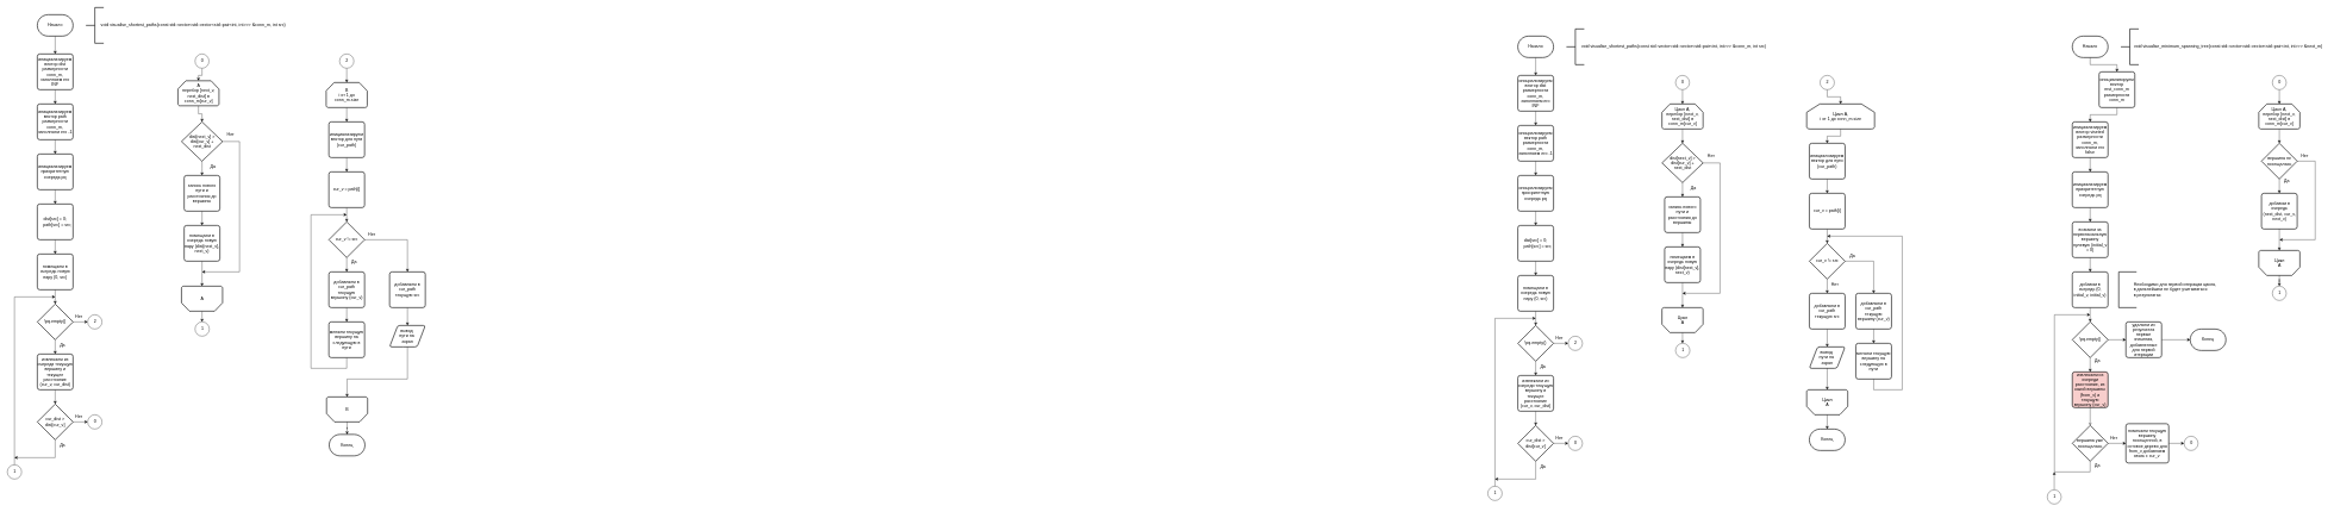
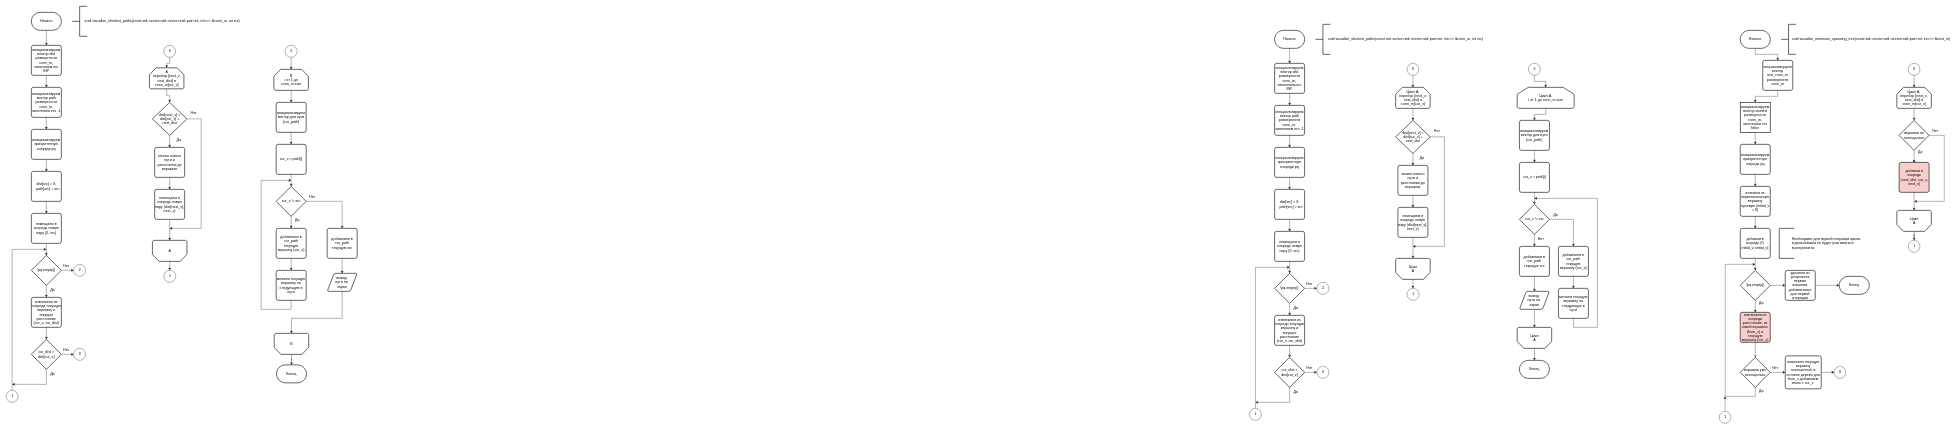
- <mxCell id="153" value="инициализируем&lt;div&gt;вектор viseted&lt;/div&gt;&lt;div&gt;размерности conn_m, заполняем его false&lt;/div&gt;" style="rounded=1;whiteSpace=wrap;html=1;absoluteArcSize=1;arcSize=14;strokeWidth=2;" vertex="1" parent="1"><mxGeometry x="5800" y="340" width="100" height="100" as="geometry" /></mxCell>
+ <mxCell id="153" value="инициализируем&lt;div&gt;вектор viseted&lt;/div&gt;&lt;div&gt;размерности conn_m, заполняем его false&lt;/div&gt;" style="whiteSpace=wrap;html=1;absoluteArcSize=1;arcSize=14;strokeWidth=2;rounded=0;" vertex="1" parent="1"><mxGeometry x="5800" y="340" width="100" height="100" as="geometry" /></mxCell>
- <mxCell id="178" value="" style="edgeStyle=orthogonalEdgeStyle;rounded=0;orthogonalLoop=1;jettySize=auto;html=1;" edge="1" parent="1" source="180" target="181"><mxGeometry relative="1" as="geometry" /></mxCell>
+ <mxCell id="178" value="" style="edgeStyle=orthogonalEdgeStyle;rounded=0;orthogonalLoop=1;jettySize=auto;html=1;endArrow=diamond;" edge="1" parent="1" source="180" target="181"><mxGeometry relative="1" as="geometry" /></mxCell>
- <mxCell id="181" value="добавим в очередь (next_dist, cur_v, next_v)" style="rounded=1;whiteSpace=wrap;html=1;absoluteArcSize=1;arcSize=14;strokeWidth=2;" vertex="1" parent="1"><mxGeometry x="6329.5" y="540" width="100" height="100" as="geometry" /></mxCell>
+ <mxCell id="181" value="добавим в очередь (next_dist, cur_v, next_v)" style="rounded=1;whiteSpace=wrap;html=1;absoluteArcSize=1;arcSize=14;strokeWidth=2;fillColor=#f8cecc;" vertex="1" parent="1"><mxGeometry x="6329.5" y="540" width="100" height="100" as="geometry" /></mxCell>
